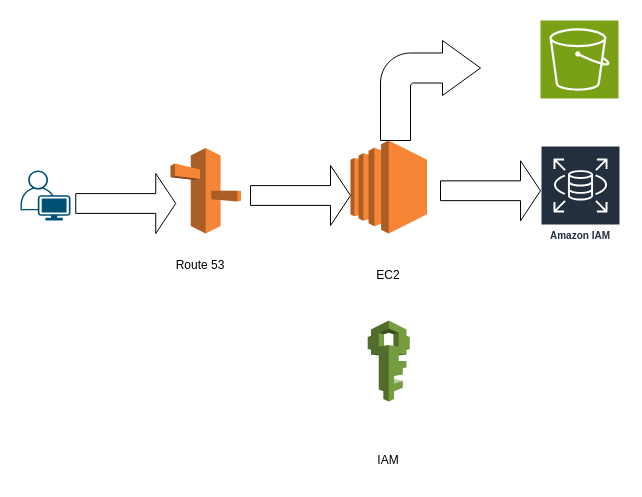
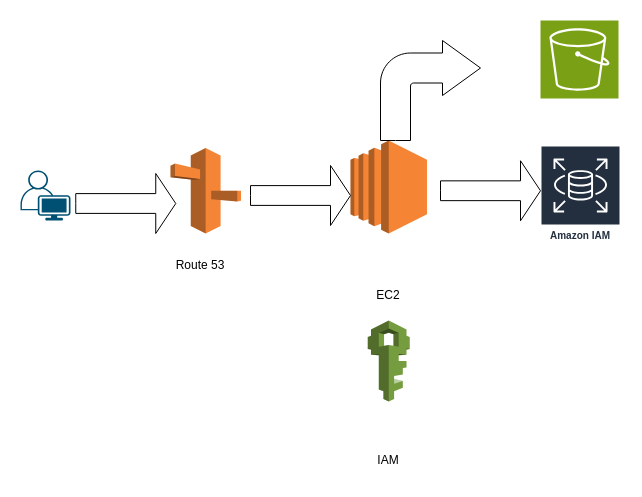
- <mxCell id="3" value="EC2" style="text;html=1;strokeColor=none;fillColor=none;align=center;verticalAlign=middle;whiteSpace=wrap;rounded=0;" parent="1" vertex="1"><mxGeometry x="358.25" y="260" width="60" height="30" as="geometry" /></mxCell>
+ <mxCell id="3" value="EC2" style="text;html=1;strokeColor=none;fillColor=none;align=center;verticalAlign=middle;whiteSpace=wrap;rounded=0;" parent="1" vertex="1"><mxGeometry x="358.25" y="280" width="60" height="30" as="geometry" /></mxCell>
